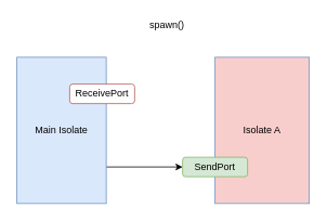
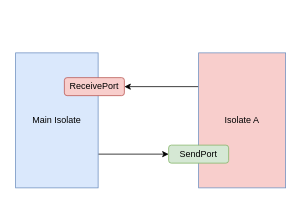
- <mxCell id="6" value="spawn()" style="text;html=1;strokeColor=none;fillColor=none;align=center;verticalAlign=middle;whiteSpace=wrap;rounded=0;" parent="1" vertex="1"><mxGeometry x="180" y="20" width="50" height="20" as="geometry" /></mxCell>
- <mxCell id="7" value="&lt;span&gt;ReceivePort&lt;/span&gt;" style="rounded=1;whiteSpace=wrap;html=1;fillColor=#ffffff;strokeColor=#b85450;" parent="1" vertex="1"><mxGeometry x="85" y="103" width="80" height="24" as="geometry" /></mxCell>
+ <mxCell id="7" value="&lt;span&gt;ReceivePort&lt;/span&gt;" style="rounded=1;whiteSpace=wrap;html=1;fillColor=#f8cecc;strokeColor=#b85450;" parent="1" vertex="1"><mxGeometry x="85" y="103" width="80" height="24" as="geometry" /></mxCell>
+ <mxCell id="4" style="edgeStyle=orthogonalEdgeStyle;rounded=0;orthogonalLoop=1;jettySize=auto;html=1;exitX=0;exitY=0.25;exitDx=0;exitDy=0;entryX=1;entryY=0.5;entryDx=0;entryDy=0;" parent="1" source="5" target="7" edge="1"><mxGeometry relative="1" as="geometry" /></mxCell>
